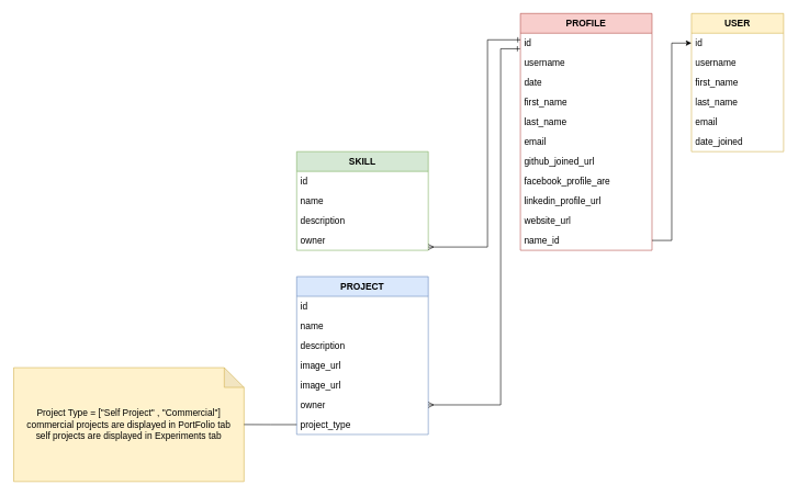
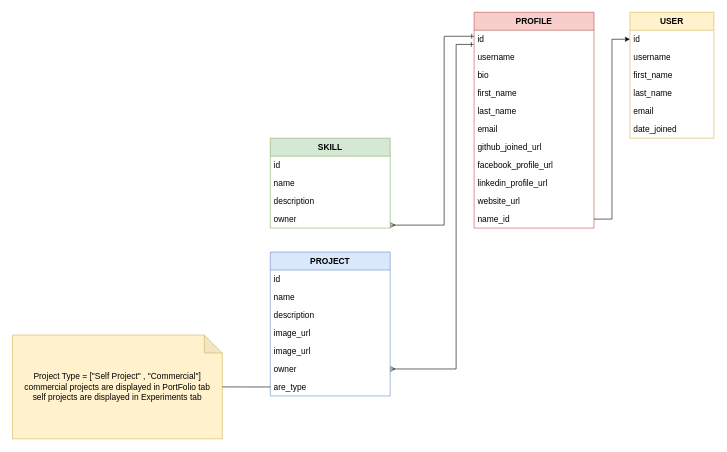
- <mxCell id="12" value="date" style="text;strokeColor=none;fillColor=none;align=left;verticalAlign=middle;spacingLeft=4;spacingRight=4;overflow=hidden;points=[[0,0.5],[1,0.5]];portConstraint=eastwest;rotatable=0;whiteSpace=wrap;html=1;fontSize=14;" vertex="1" parent="9"><mxGeometry y="90" width="200" height="30" as="geometry" /></mxCell>
+ <mxCell id="12" value="bio" style="text;strokeColor=none;fillColor=none;align=left;verticalAlign=middle;spacingLeft=4;spacingRight=4;overflow=hidden;points=[[0,0.5],[1,0.5]];portConstraint=eastwest;rotatable=0;whiteSpace=wrap;html=1;fontSize=14;" vertex="1" parent="9"><mxGeometry y="90" width="200" height="30" as="geometry" /></mxCell>
- <mxCell id="17" value="facebook_profile_are" style="text;strokeColor=none;fillColor=none;align=left;verticalAlign=middle;spacingLeft=4;spacingRight=4;overflow=hidden;points=[[0,0.5],[1,0.5]];portConstraint=eastwest;rotatable=0;whiteSpace=wrap;html=1;fontSize=14;" vertex="1" parent="9"><mxGeometry y="240" width="200" height="30" as="geometry" /></mxCell>
+ <mxCell id="17" value="facebook_profile_url" style="text;strokeColor=none;fillColor=none;align=left;verticalAlign=middle;spacingLeft=4;spacingRight=4;overflow=hidden;points=[[0,0.5],[1,0.5]];portConstraint=eastwest;rotatable=0;whiteSpace=wrap;html=1;fontSize=14;" vertex="1" parent="9"><mxGeometry y="240" width="200" height="30" as="geometry" /></mxCell>
- <mxCell id="29" value="project_type" style="text;strokeColor=none;fillColor=none;align=left;verticalAlign=middle;spacingLeft=4;spacingRight=4;overflow=hidden;points=[[0,0.5],[1,0.5]];portConstraint=eastwest;rotatable=0;whiteSpace=wrap;html=1;fontSize=14;" vertex="1" parent="22"><mxGeometry y="210" width="200" height="30" as="geometry" /></mxCell>
+ <mxCell id="29" value="are_type" style="text;strokeColor=none;fillColor=none;align=left;verticalAlign=middle;spacingLeft=4;spacingRight=4;overflow=hidden;points=[[0,0.5],[1,0.5]];portConstraint=eastwest;rotatable=0;whiteSpace=wrap;html=1;fontSize=14;" vertex="1" parent="22"><mxGeometry y="210" width="200" height="30" as="geometry" /></mxCell>
